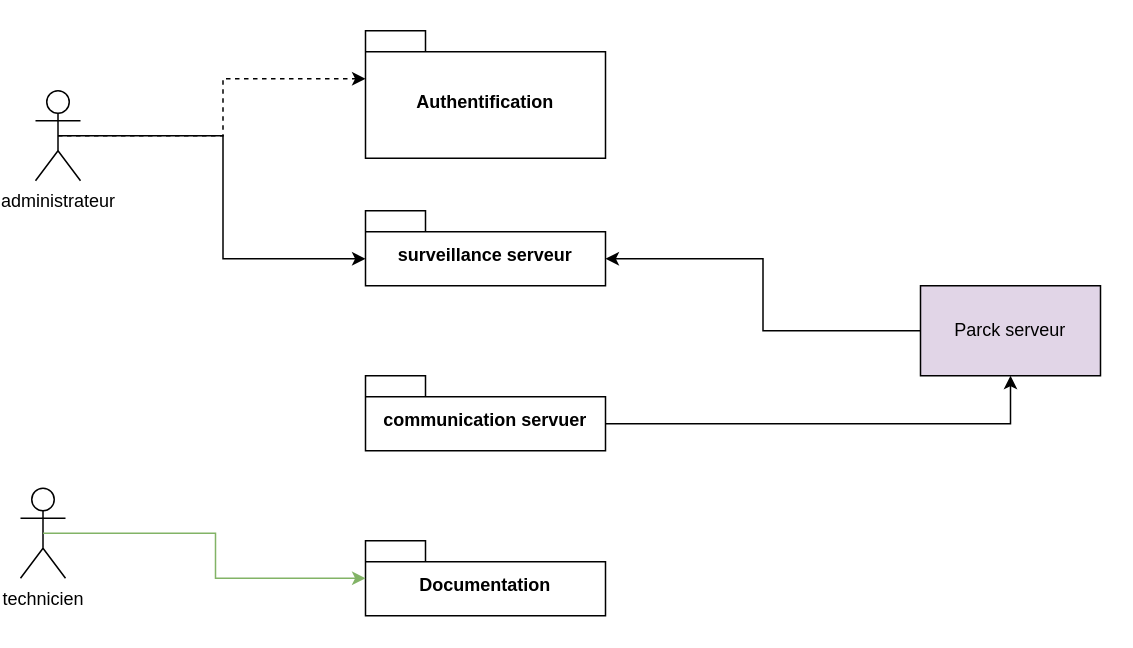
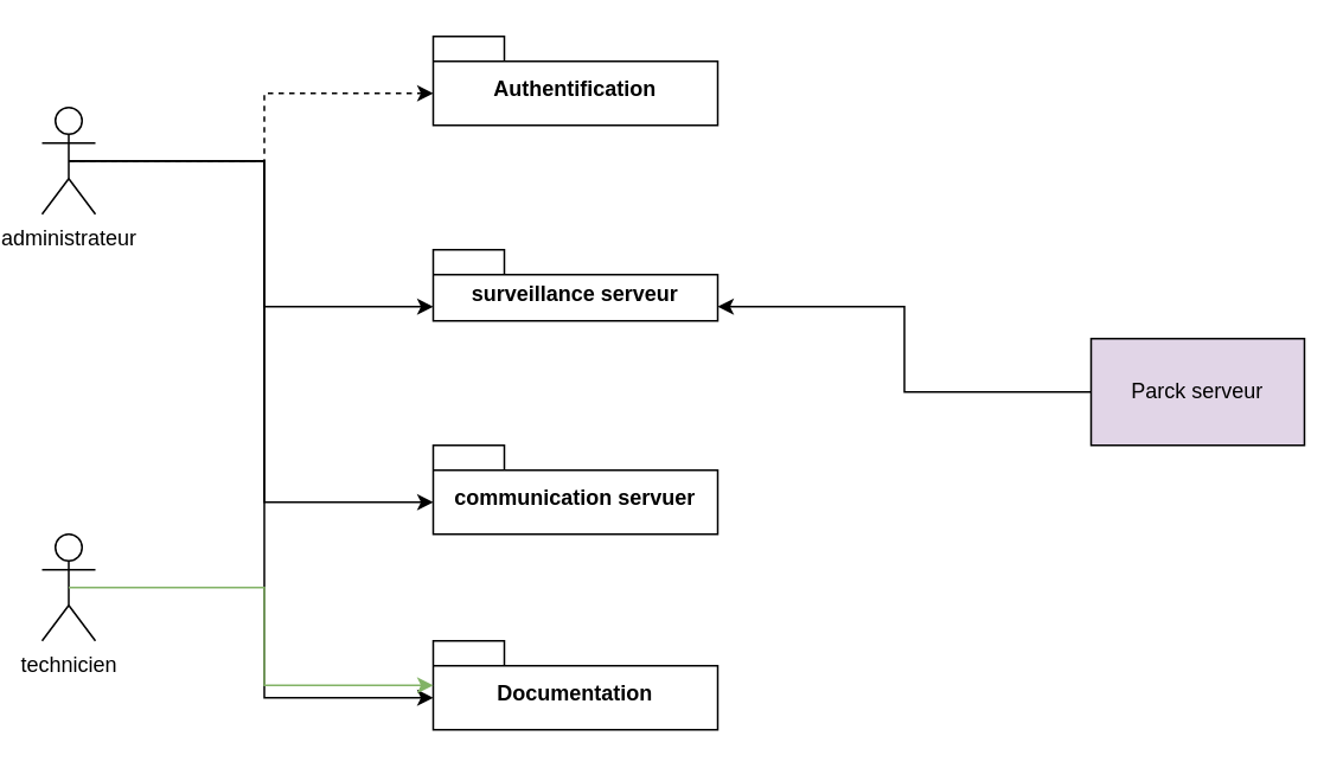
- <mxCell id="5" value="Authentification" style="shape=folder;fontStyle=1;spacingTop=10;tabWidth=40;tabHeight=14;tabPosition=left;html=1;whiteSpace=wrap;" vertex="1" parent="1"><mxGeometry x="240" y="20" width="160" height="85" as="geometry" /></mxCell>
+ <mxCell id="5" value="Authentification" style="shape=folder;fontStyle=1;spacingTop=10;tabWidth=40;tabHeight=14;tabPosition=left;html=1;whiteSpace=wrap;" vertex="1" parent="1"><mxGeometry x="240" y="20" width="160" height="50" as="geometry" /></mxCell>
- <mxCell id="6" value="surveillance serveur" style="shape=folder;fontStyle=1;spacingTop=10;tabWidth=40;tabHeight=14;tabPosition=left;html=1;whiteSpace=wrap;" vertex="1" parent="1"><mxGeometry x="240" y="140" width="160" height="50" as="geometry" /></mxCell>
+ <mxCell id="6" value="surveillance serveur" style="shape=folder;fontStyle=1;spacingTop=10;tabWidth=40;tabHeight=14;tabPosition=left;html=1;whiteSpace=wrap;" vertex="1" parent="1"><mxGeometry x="240" y="140" width="160" height="40" as="geometry" /></mxCell>
+ <mxCell id="12" style="edgeStyle=orthogonalEdgeStyle;rounded=0;orthogonalLoop=1;jettySize=auto;html=1;exitX=0.5;exitY=0.5;exitDx=0;exitDy=0;exitPerimeter=0;entryX=0;entryY=0;entryDx=0;entryDy=32;entryPerimeter=0;" edge="1" parent="1" source="2" target="11"><mxGeometry relative="1" as="geometry" /></mxCell>
- <mxCell id="10" style="edgeStyle=orthogonalEdgeStyle;rounded=0;orthogonalLoop=1;jettySize=auto;html=1;exitX=0;exitY=0;exitDx=160;exitDy=32;exitPerimeter=0;entryX=0.5;entryY=1;entryDx=0;entryDy=0;" edge="1" parent="1" source="11" target="4"><mxGeometry relative="1" as="geometry" /></mxCell>
- <mxCell id="3" value="technicien" style="shape=umlActor;verticalLabelPosition=bottom;verticalAlign=top;html=1;outlineConnect=0;" vertex="1" parent="1"><mxGeometry x="10" y="325" width="30" height="60" as="geometry" /></mxCell>
+ <mxCell id="3" value="technicien" style="shape=umlActor;verticalLabelPosition=bottom;verticalAlign=top;html=1;outlineConnect=0;" vertex="1" parent="1"><mxGeometry x="20" y="300" width="30" height="60" as="geometry" /></mxCell>
+ <mxCell id="14" style="edgeStyle=orthogonalEdgeStyle;rounded=0;orthogonalLoop=1;jettySize=auto;html=1;exitX=0.5;exitY=0.5;exitDx=0;exitDy=0;exitPerimeter=0;entryX=0;entryY=0;entryDx=0;entryDy=32;entryPerimeter=0;" edge="1" parent="1" source="2" target="13"><mxGeometry relative="1" as="geometry" /></mxCell>
